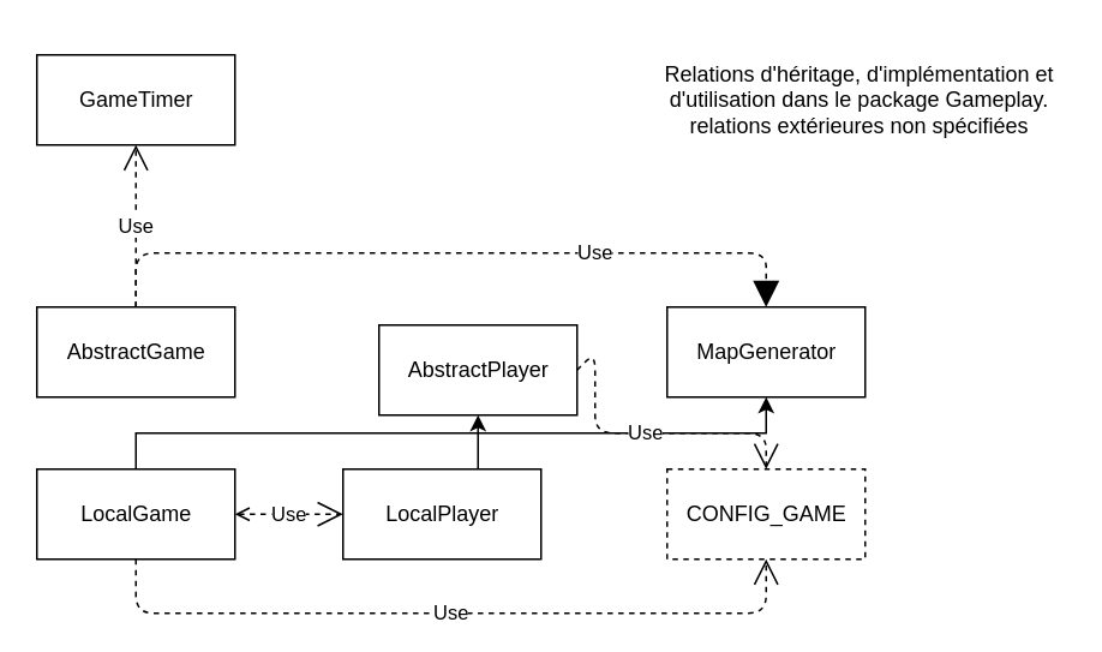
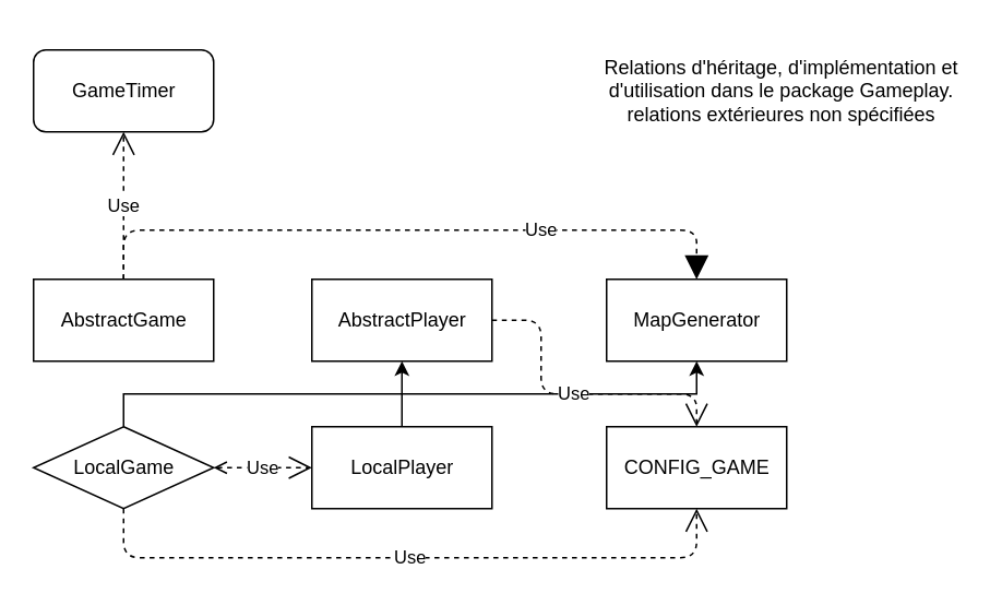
- <mxCell id="5" value="GameTimer" style="html=1;" vertex="1" parent="1"><mxGeometry x="20" y="30" width="110" height="50" as="geometry" /></mxCell>
+ <mxCell id="5" value="GameTimer" style="html=1;rounded=1;" vertex="1" parent="1"><mxGeometry x="20" y="30" width="110" height="50" as="geometry" /></mxCell>
- <mxCell id="3" value="AbstractPlayer" style="html=1;" vertex="1" parent="1"><mxGeometry x="210" y="180" width="110" height="50" as="geometry" /></mxCell>
+ <mxCell id="3" value="AbstractPlayer" style="html=1;" vertex="1" parent="1"><mxGeometry x="190" y="170" width="110" height="50" as="geometry" /></mxCell>
- <mxCell id="7" value="LocalGame" style="html=1;" vertex="1" parent="1"><mxGeometry x="20" y="260" width="110" height="50" as="geometry" /></mxCell>
+ <mxCell id="7" value="LocalGame" style="rhombus;html=1;" vertex="1" parent="1"><mxGeometry x="20" y="260" width="110" height="50" as="geometry" /></mxCell>
- <mxCell id="4" value="CONFIG_GAME" style="html=1;dashed=1;" vertex="1" parent="1"><mxGeometry x="370" y="260" width="110" height="50" as="geometry" /></mxCell>
+ <mxCell id="4" value="CONFIG_GAME" style="html=1;" vertex="1" parent="1"><mxGeometry x="370" y="260" width="110" height="50" as="geometry" /></mxCell>
